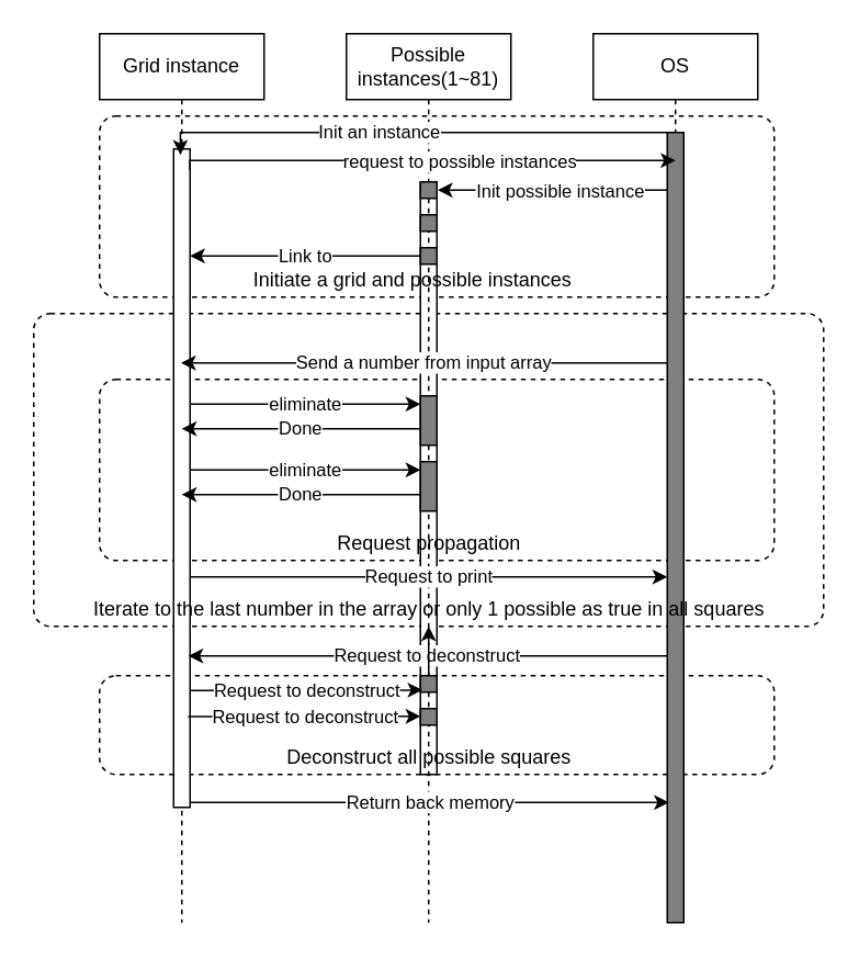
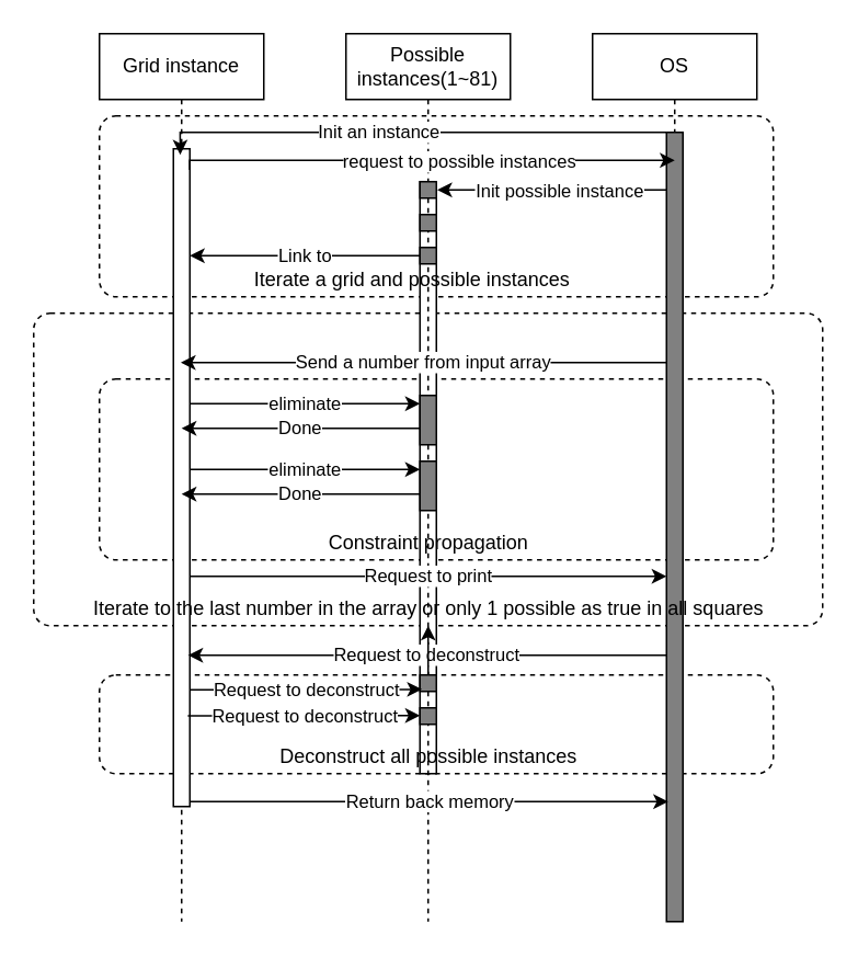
- <mxCell id="21" value="Initiate a grid and possible instances" style="text;html=1;align=center;verticalAlign=middle;resizable=0;points=[];autosize=1;strokeColor=none;" vertex="1" parent="1"><mxGeometry x="145" y="160" width="210" height="20" as="geometry" /></mxCell>
+ <mxCell id="21" value="Iterate a grid and possible instances" style="text;html=1;align=center;verticalAlign=middle;resizable=0;points=[];autosize=1;strokeColor=none;" vertex="1" parent="1"><mxGeometry x="145" y="160" width="210" height="20" as="geometry" /></mxCell>
- <mxCell id="31" value="Request propagation" style="text;html=1;align=center;verticalAlign=middle;resizable=0;points=[];autosize=1;strokeColor=none;" vertex="1" parent="1"><mxGeometry x="190" y="320" width="140" height="20" as="geometry" /></mxCell>
+ <mxCell id="31" value="Constraint propagation" style="text;html=1;align=center;verticalAlign=middle;resizable=0;points=[];autosize=1;strokeColor=none;" vertex="1" parent="1"><mxGeometry x="190" y="320" width="140" height="20" as="geometry" /></mxCell>
- <mxCell id="40" value="Deconstruct all possible squares" style="text;html=1;align=center;verticalAlign=middle;resizable=0;points=[];autosize=1;strokeColor=none;" vertex="1" parent="1"><mxGeometry x="160" y="450" width="200" height="20" as="geometry" /></mxCell>
+ <mxCell id="40" value="Deconstruct all possible instances" style="text;html=1;align=center;verticalAlign=middle;resizable=0;points=[];autosize=1;strokeColor=none;" vertex="1" parent="1"><mxGeometry x="160" y="450" width="200" height="20" as="geometry" /></mxCell>
